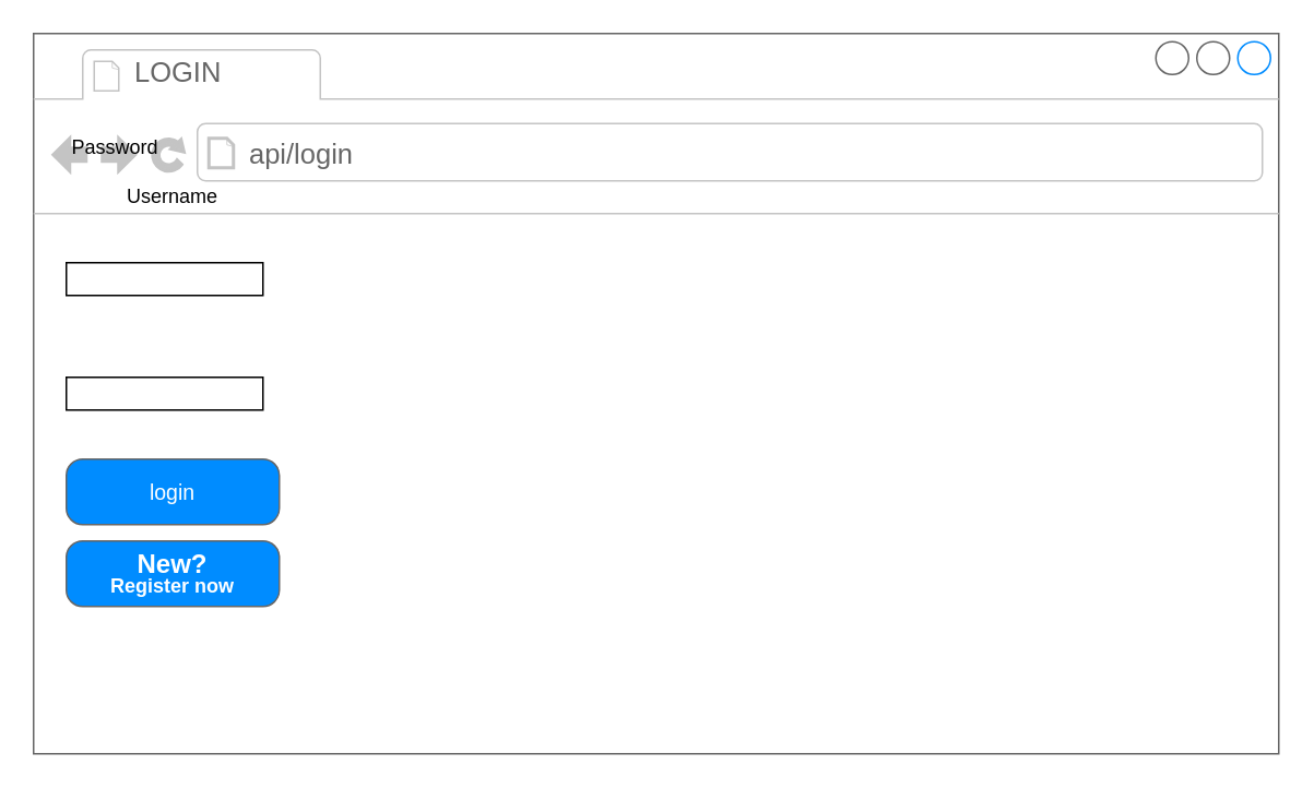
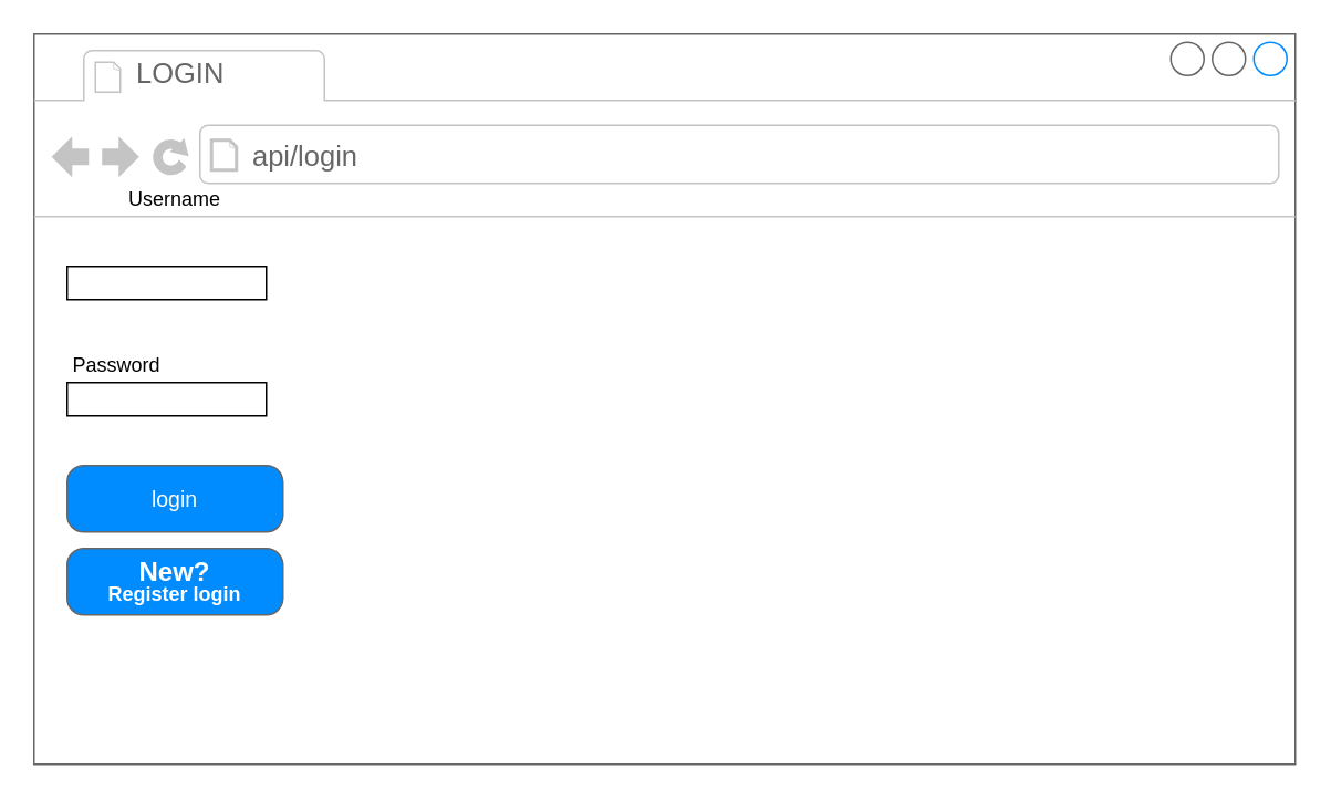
- <mxCell id="8" value="Password" style="text;html=1;strokeColor=none;fillColor=none;align=center;verticalAlign=middle;whiteSpace=wrap;rounded=0;" vertex="1" parent="2"><mxGeometry x="30" y="60" width="40" height="20" as="geometry" /></mxCell>
+ <mxCell id="8" value="Password" style="text;html=1;strokeColor=none;fillColor=none;align=center;verticalAlign=middle;whiteSpace=wrap;rounded=0;" vertex="1" parent="2"><mxGeometry x="30" y="190" width="40" height="20" as="geometry" /></mxCell>
- <mxCell id="12" value="Register now" style="strokeWidth=1;shadow=0;dashed=0;align=center;html=1;shape=mxgraph.mockup.anchor;fontSize=12;fontColor=#ffffff;fontStyle=1;whiteSpace=wrap;" vertex="1" parent="10"><mxGeometry y="24" width="130" height="8" as="geometry" /></mxCell>
+ <mxCell id="12" value="Register login" style="strokeWidth=1;shadow=0;dashed=0;align=center;html=1;shape=mxgraph.mockup.anchor;fontSize=12;fontColor=#ffffff;fontStyle=1;whiteSpace=wrap;" vertex="1" parent="10"><mxGeometry y="24" width="130" height="8" as="geometry" /></mxCell>
